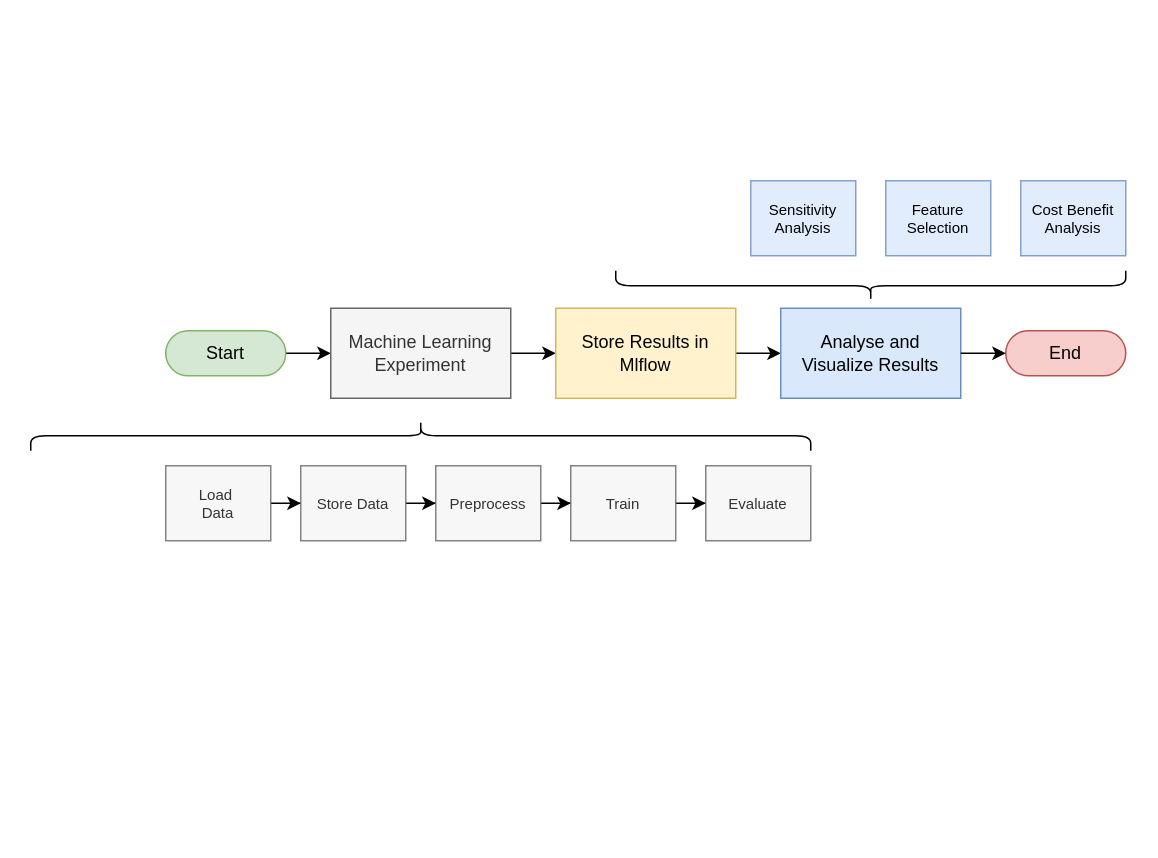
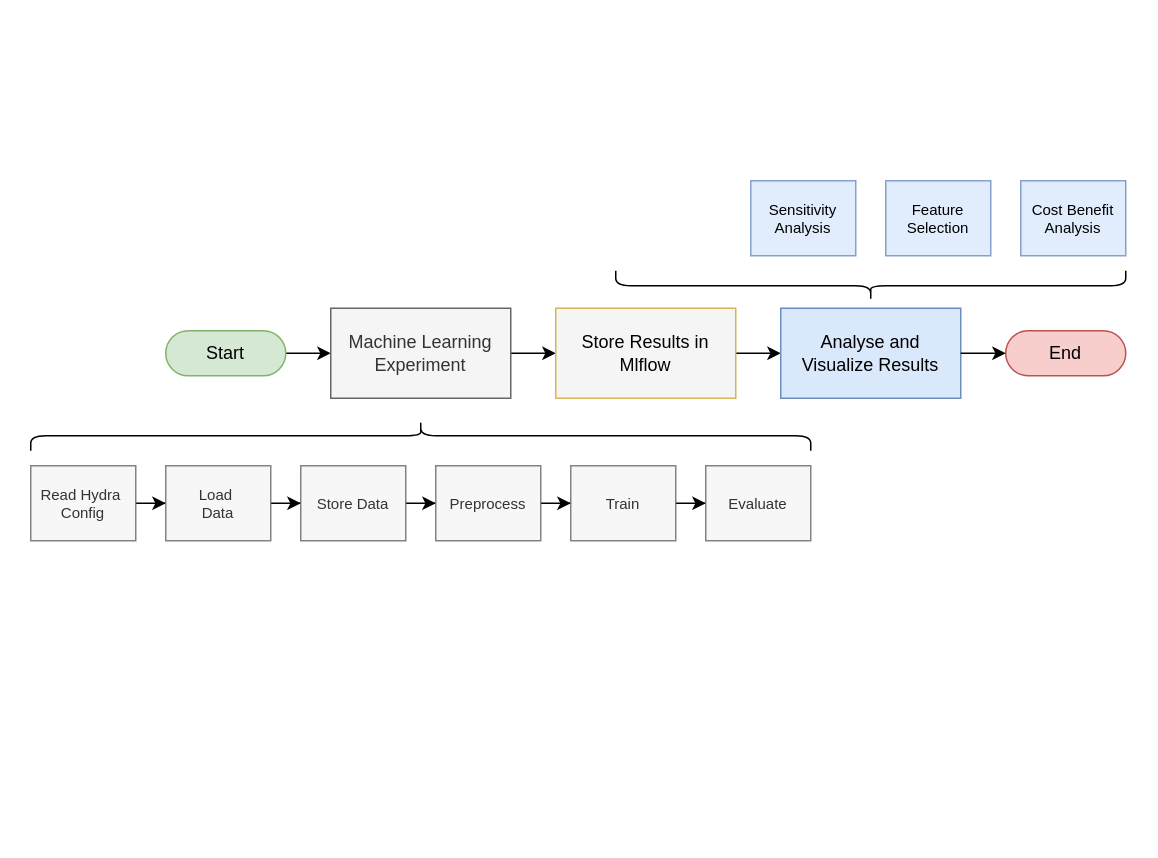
- <mxCell id="7" value="Store Results in Mlflow" style="whiteSpace=wrap;html=1;dashed=0;fillColor=#fff2cc;strokeColor=#d6b656;" vertex="1" parent="1"><mxGeometry x="370" y="205" width="120" height="60" as="geometry" /></mxCell>
+ <mxCell id="7" value="Store Results in Mlflow" style="whiteSpace=wrap;html=1;dashed=0;fillColor=#f5f5f5;strokeColor=#d6b656;" vertex="1" parent="1"><mxGeometry x="370" y="205" width="120" height="60" as="geometry" /></mxCell>
+ <mxCell id="13" value="Read Hydra&amp;nbsp;&lt;div&gt;Config&lt;/div&gt;" style="rounded=0;whiteSpace=wrap;html=1;fontSize=10;fillColor=#f5f5f5;fontColor=#333333;strokeColor=#666666;opacity=80;" vertex="1" parent="1"><mxGeometry x="20" y="310" width="70" height="50" as="geometry" /></mxCell>
+ <mxCell id="12" value="" style="edgeStyle=orthogonalEdgeStyle;rounded=0;orthogonalLoop=1;jettySize=auto;html=1;fontSize=10;" edge="1" parent="1" source="13" target="15"><mxGeometry relative="1" as="geometry" /></mxCell>
